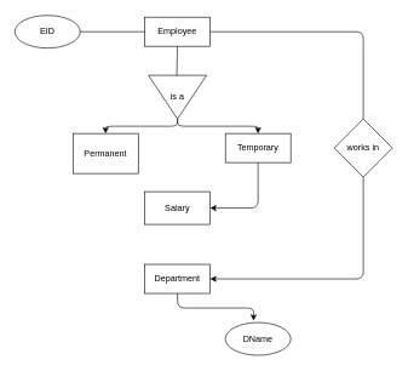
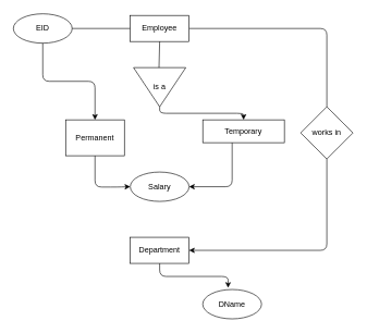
- <mxCell id="8" value="" style="rounded=1;sketch=0;orthogonalLoop=1;jettySize=auto;html=1;entryX=1;entryY=0.5;entryDx=0;entryDy=0;edgeStyle=elbowEdgeStyle;elbow=vertical;endArrow=none;endFill=0;startArrow=classic;startFill=1;" edge="1" parent="1" source="9" target="4"><mxGeometry relative="1" as="geometry"><mxPoint x="145" y="113" as="targetPoint" /></mxGeometry></mxCell>
+ <mxCell id="8" value="" style="rounded=1;sketch=0;orthogonalLoop=1;jettySize=auto;html=1;edgeStyle=elbowEdgeStyle;elbow=vertical;endArrow=none;endFill=0;startArrow=classic;startFill=1;" edge="1" parent="1" source="9" target="2"><mxGeometry relative="1" as="geometry"><mxPoint x="145" y="113" as="targetPoint" /></mxGeometry></mxCell>
- <mxCell id="12" value="Temporary" style="rounded=0;whiteSpace=wrap;html=1;" vertex="1" parent="1"><mxGeometry x="310" y="183" width="90" height="40" as="geometry" /></mxCell>
+ <mxCell id="12" value="Temporary" style="rounded=0;whiteSpace=wrap;html=1;" vertex="1" parent="1"><mxGeometry x="310" y="183" width="125" height="35" as="geometry" /></mxCell>
+ <mxCell id="7" value="" style="edgeStyle=orthogonalEdgeStyle;curved=0;rounded=1;sketch=0;orthogonalLoop=1;jettySize=auto;html=1;entryX=0;entryY=0.5;entryDx=0;entryDy=0;" edge="1" parent="1" source="9" target="13"><mxGeometry relative="1" as="geometry"><mxPoint x="145" y="293" as="targetPoint" /><Array as="points"><mxPoint x="145" y="286" /><mxPoint x="179" y="286" /></Array></mxGeometry></mxCell>
- <mxCell id="13" value="Salary" style="whiteSpace=wrap;html=1;rounded=0;" vertex="1" parent="1"><mxGeometry x="199" y="263" width="90" height="45" as="geometry" /></mxCell>
+ <mxCell id="13" value="Salary" style="ellipse;whiteSpace=wrap;html=1;" vertex="1" parent="1"><mxGeometry x="199" y="263" width="90" height="45" as="geometry" /></mxCell>
